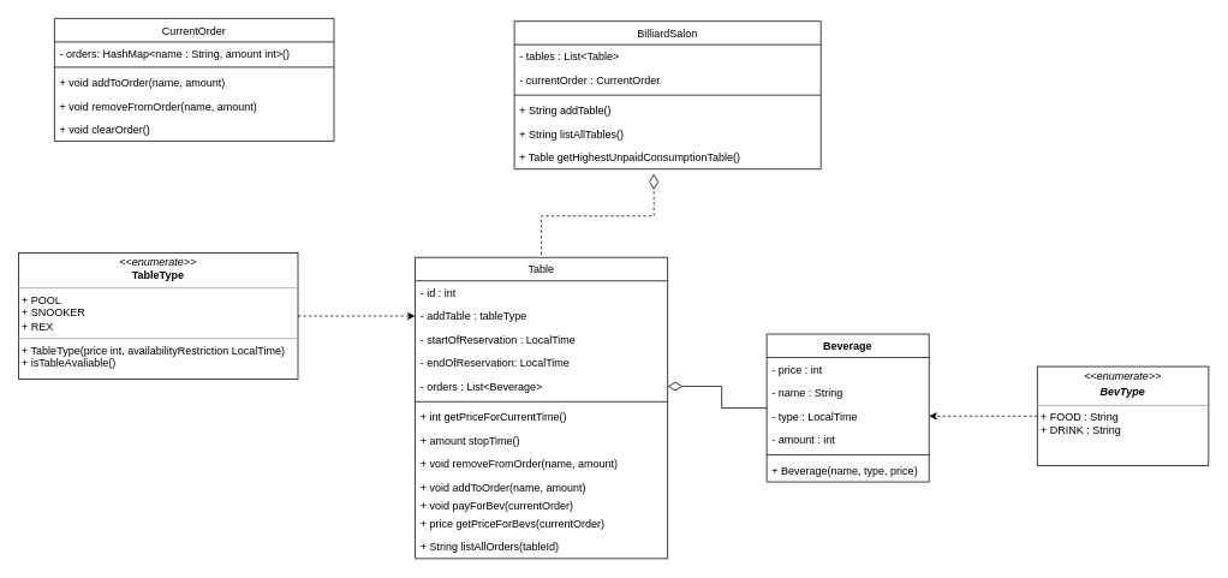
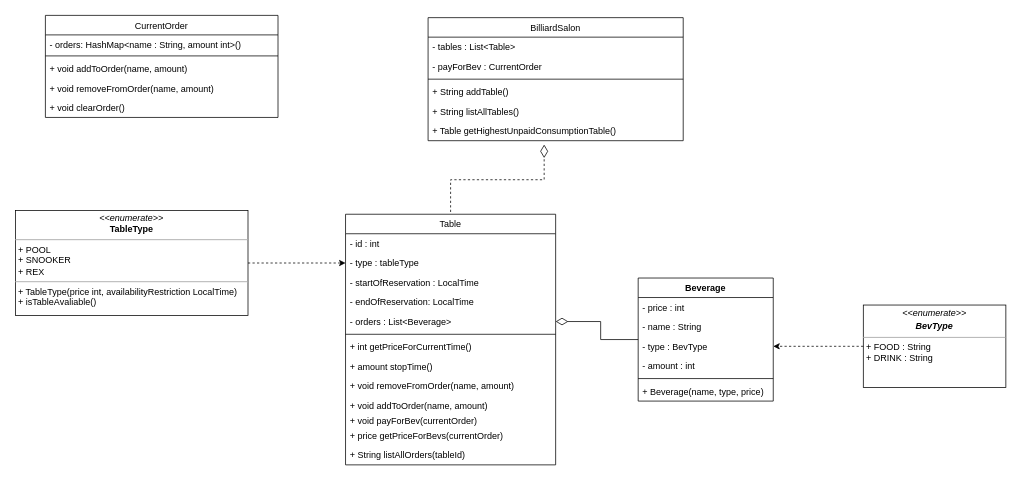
- <mxCell id="14" value="- currentOrder : CurrentOrder" style="text;strokeColor=none;fillColor=none;align=left;verticalAlign=top;spacingLeft=4;spacingRight=4;overflow=hidden;rotatable=0;points=[[0,0.5],[1,0.5]];portConstraint=eastwest;" parent="12" vertex="1"><mxGeometry y="52" width="340" height="26" as="geometry" /></mxCell>
+ <mxCell id="14" value="- payForBev : CurrentOrder" style="text;strokeColor=none;fillColor=none;align=left;verticalAlign=top;spacingLeft=4;spacingRight=4;overflow=hidden;rotatable=0;points=[[0,0.5],[1,0.5]];portConstraint=eastwest;" parent="12" vertex="1"><mxGeometry y="52" width="340" height="26" as="geometry" /></mxCell>
- <mxCell id="22" value="- addTable : tableType" style="text;strokeColor=none;fillColor=none;align=left;verticalAlign=top;spacingLeft=4;spacingRight=4;overflow=hidden;rotatable=0;points=[[0,0.5],[1,0.5]];portConstraint=eastwest;" parent="20" vertex="1"><mxGeometry y="52" width="280" height="26" as="geometry" /></mxCell>
+ <mxCell id="22" value="- type : tableType" style="text;strokeColor=none;fillColor=none;align=left;verticalAlign=top;spacingLeft=4;spacingRight=4;overflow=hidden;rotatable=0;points=[[0,0.5],[1,0.5]];portConstraint=eastwest;" parent="20" vertex="1"><mxGeometry y="52" width="280" height="26" as="geometry" /></mxCell>
- <mxCell id="6" value="- type : LocalTime" style="text;strokeColor=none;fillColor=none;align=left;verticalAlign=top;spacingLeft=4;spacingRight=4;overflow=hidden;rotatable=0;points=[[0,0.5],[1,0.5]];portConstraint=eastwest;" parent="3" vertex="1"><mxGeometry y="78" width="180" height="26" as="geometry" /></mxCell>
+ <mxCell id="6" value="- type : BevType" style="text;strokeColor=none;fillColor=none;align=left;verticalAlign=top;spacingLeft=4;spacingRight=4;overflow=hidden;rotatable=0;points=[[0,0.5],[1,0.5]];portConstraint=eastwest;" parent="3" vertex="1"><mxGeometry y="78" width="180" height="26" as="geometry" /></mxCell>
